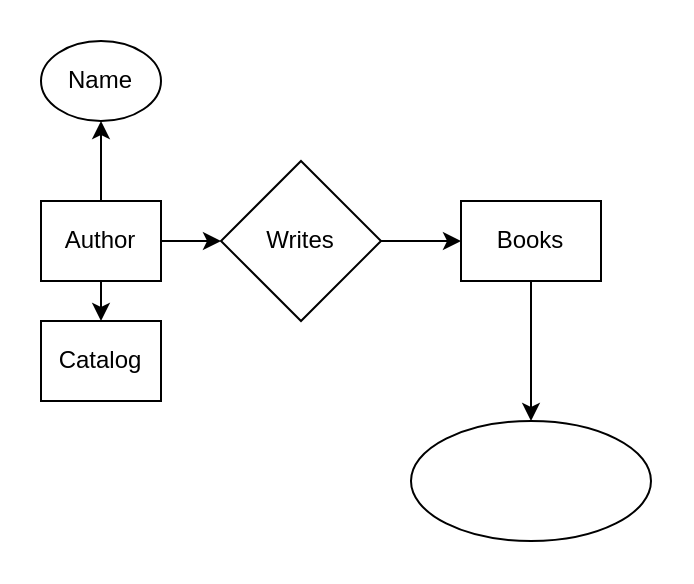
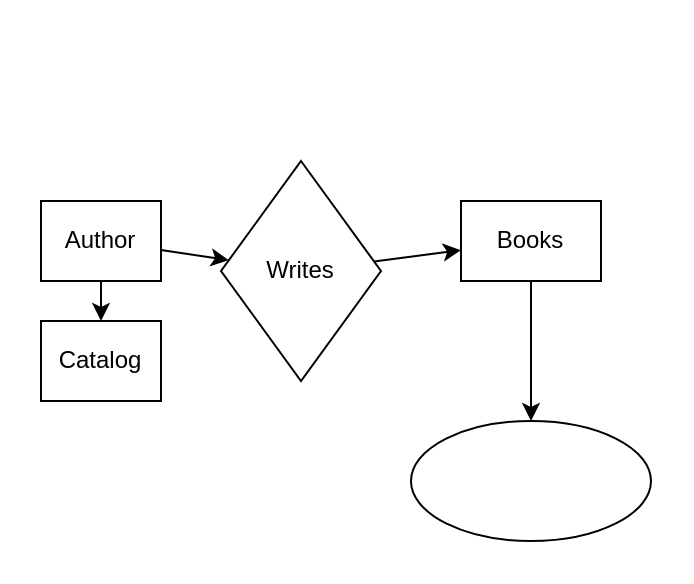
- <mxCell id="10" value="Name" style="ellipse;whiteSpace=wrap;html=1;strokeColor=default;strokeWidth=1;gradientColor=none;" vertex="1" parent="1"><mxGeometry x="20" y="20" width="60" height="40" as="geometry" /></mxCell>
- <mxCell id="3" value="" style="edgeStyle=none;html=1;" edge="1" parent="1" source="5" target="10"><mxGeometry relative="1" as="geometry" /></mxCell>
- <mxCell id="7" value="Writes" style="rhombus;whiteSpace=wrap;html=1;strokeColor=default;strokeWidth=1;gradientColor=none;" vertex="1" parent="1"><mxGeometry x="110" y="80" width="80" height="80" as="geometry" /></mxCell>
+ <mxCell id="7" value="Writes" style="rhombus;whiteSpace=wrap;html=1;strokeColor=default;strokeWidth=1;gradientColor=none;" vertex="1" parent="1"><mxGeometry x="110" y="80" width="80" height="110" as="geometry" /></mxCell>
